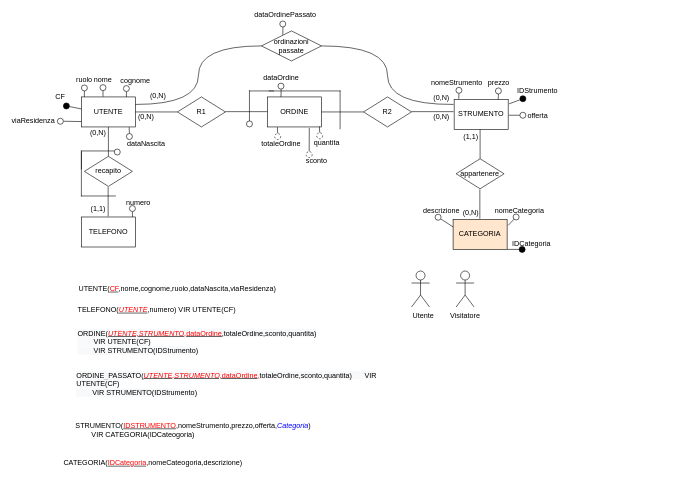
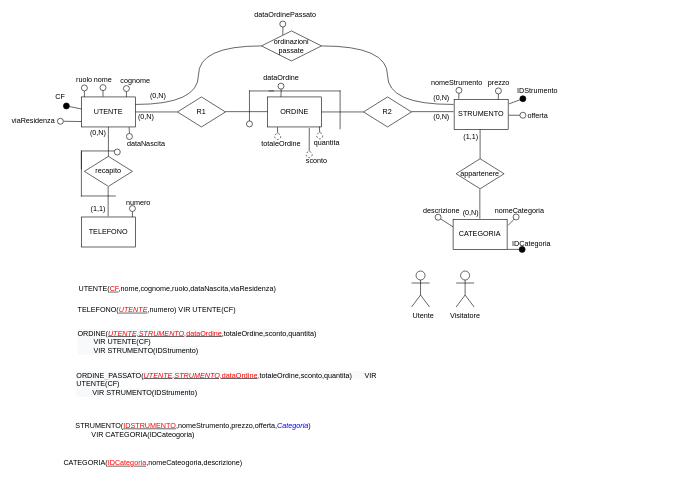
- <mxCell id="68" value="CATEGORIA" style="rounded=0;whiteSpace=wrap;html=1;fillColor=#ffe6cc;" parent="1" vertex="1"><mxGeometry x="754.25" y="365" width="90" height="50" as="geometry" /></mxCell>
+ <mxCell id="68" value="CATEGORIA" style="rounded=0;whiteSpace=wrap;html=1;" parent="1" vertex="1"><mxGeometry x="754.25" y="365" width="90" height="50" as="geometry" /></mxCell>
